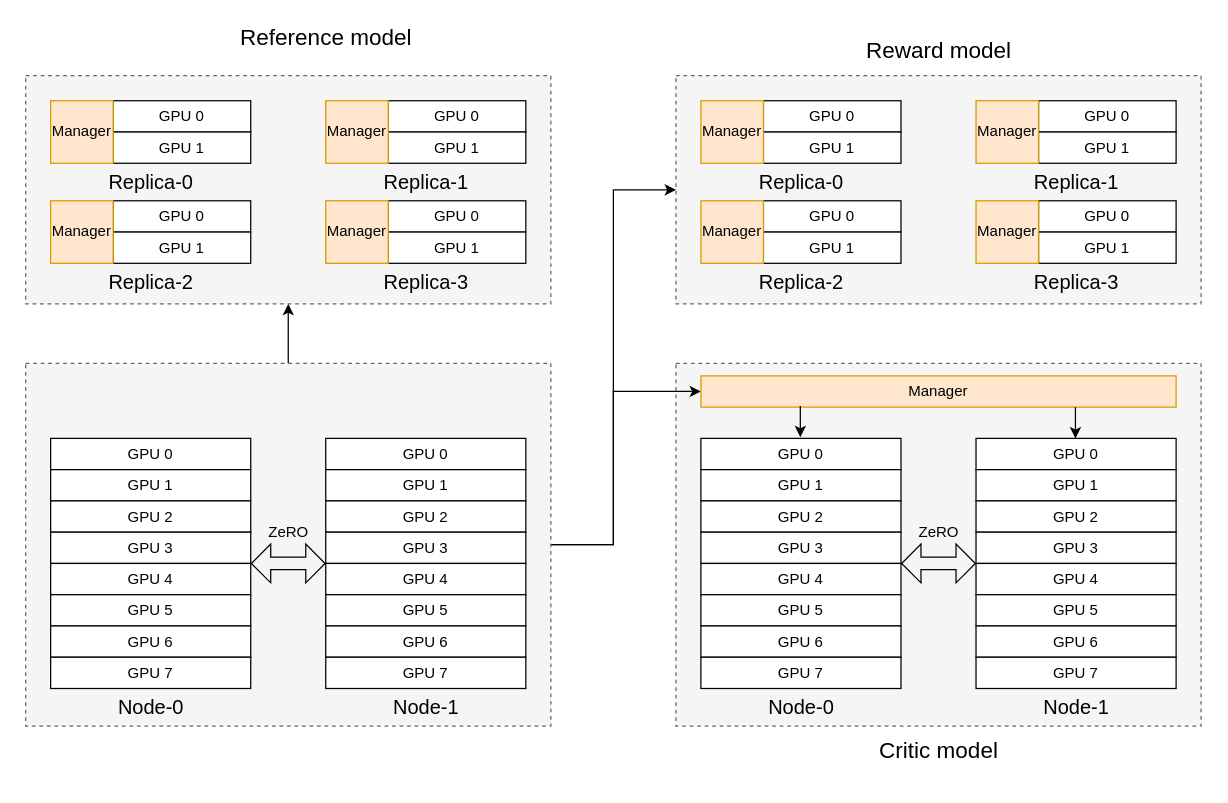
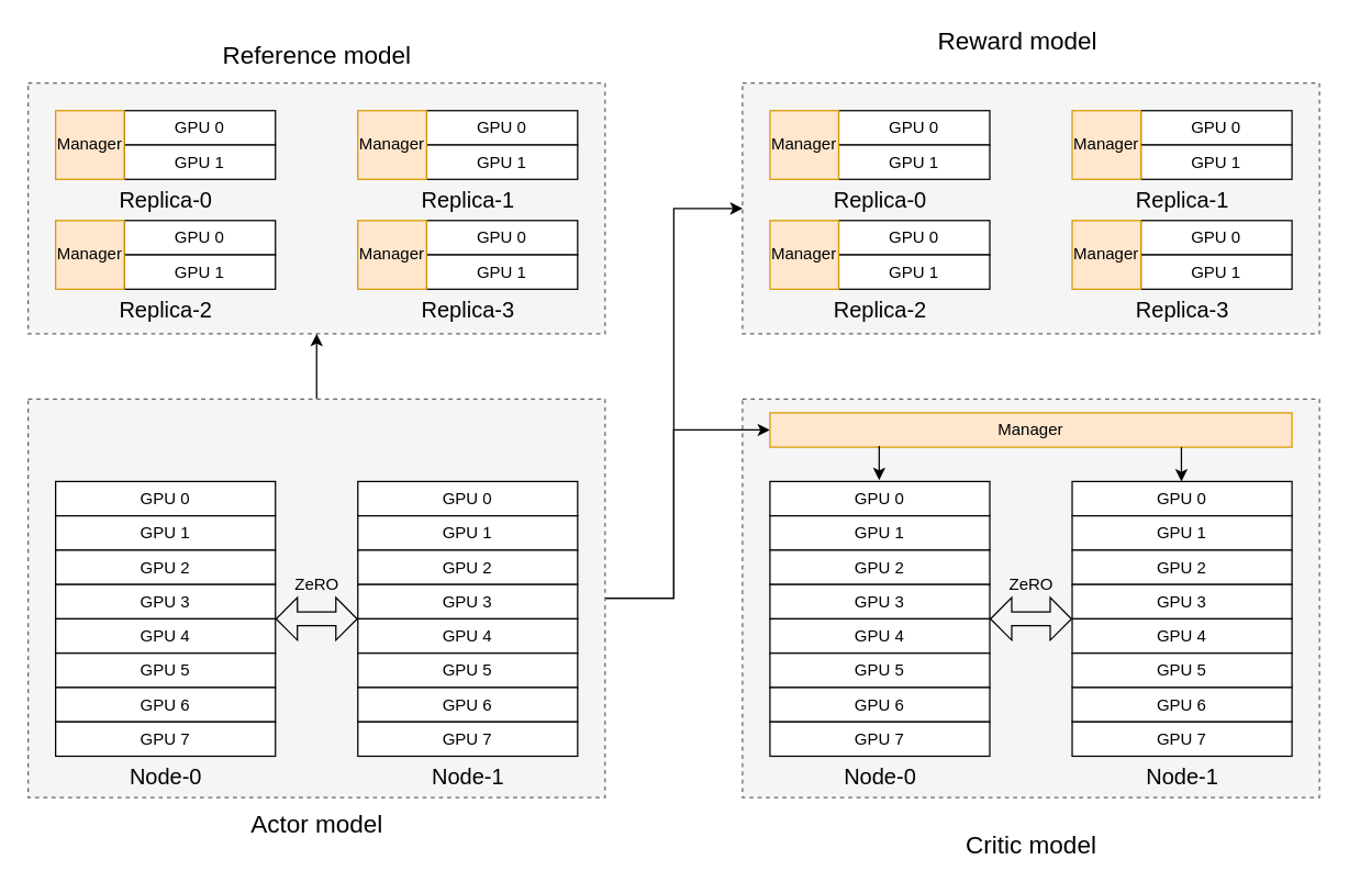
- <mxCell id="35" value="&lt;font style=&quot;font-size: 18px;&quot;&gt;Reference model&lt;/font&gt;" style="text;html=1;align=center;verticalAlign=middle;resizable=0;points=[];autosize=1;strokeColor=none;fillColor=none;" vertex="1" parent="1"><mxGeometry x="180" y="10" width="160" height="40" as="geometry" /></mxCell>
+ <mxCell id="35" value="&lt;font style=&quot;font-size: 18px;&quot;&gt;Reference model&lt;/font&gt;" style="text;html=1;align=center;verticalAlign=middle;resizable=0;points=[];autosize=1;strokeColor=none;fillColor=none;" vertex="1" parent="1"><mxGeometry x="150" y="20" width="160" height="40" as="geometry" /></mxCell>
- <mxCell id="75" value="&lt;font style=&quot;font-size: 18px;&quot;&gt;Reward model&lt;/font&gt;" style="text;html=1;align=center;verticalAlign=middle;resizable=0;points=[];autosize=1;strokeColor=none;fillColor=none;" vertex="1" parent="1"><mxGeometry x="680" y="20" width="140" height="40" as="geometry" /></mxCell>
+ <mxCell id="75" value="&lt;font style=&quot;font-size: 18px;&quot;&gt;Reward model&lt;/font&gt;" style="text;html=1;align=center;verticalAlign=middle;resizable=0;points=[];autosize=1;strokeColor=none;fillColor=none;" vertex="1" parent="1"><mxGeometry x="670" y="10" width="140" height="40" as="geometry" /></mxCell>
+ <mxCell id="31" value="&lt;font style=&quot;font-size: 18px;&quot;&gt;Actor model&lt;/font&gt;" style="text;html=1;align=center;verticalAlign=middle;resizable=0;points=[];autosize=1;strokeColor=none;fillColor=none;" vertex="1" parent="1"><mxGeometry x="170" y="580" width="120" height="40" as="geometry" /></mxCell>
- <mxCell id="58" value="&lt;font style=&quot;font-size: 18px;&quot;&gt;Critic model&lt;/font&gt;" style="text;html=1;align=center;verticalAlign=middle;resizable=0;points=[];autosize=1;strokeColor=none;fillColor=none;" vertex="1" parent="1"><mxGeometry x="690" y="580" width="120" height="40" as="geometry" /></mxCell>
+ <mxCell id="58" value="&lt;font style=&quot;font-size: 18px;&quot;&gt;Critic model&lt;/font&gt;" style="text;html=1;align=center;verticalAlign=middle;resizable=0;points=[];autosize=1;strokeColor=none;fillColor=none;" vertex="1" parent="1"><mxGeometry x="690" y="595" width="120" height="40" as="geometry" /></mxCell>
